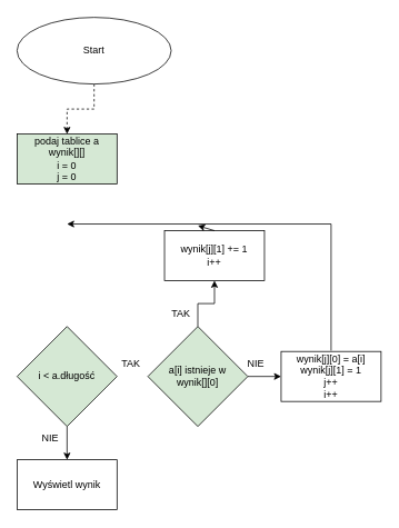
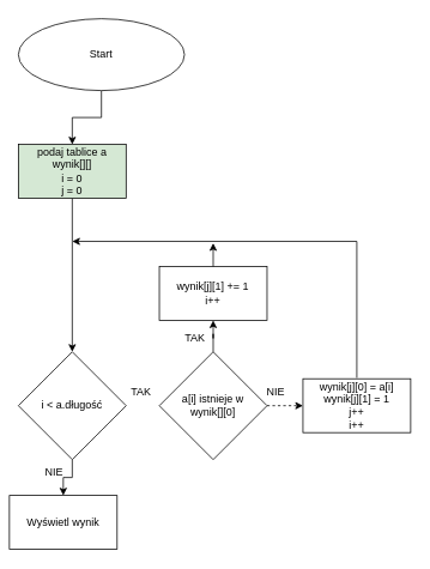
- <mxCell id="2" value="" style="edgeStyle=orthogonalEdgeStyle;rounded=0;orthogonalLoop=1;jettySize=auto;html=1;dashed=1;" edge="1" parent="1" source="3" target="5"><mxGeometry relative="1" as="geometry" /></mxCell>
+ <mxCell id="2" value="" style="edgeStyle=orthogonalEdgeStyle;rounded=0;orthogonalLoop=1;jettySize=auto;html=1;" edge="1" parent="1" source="3" target="5"><mxGeometry relative="1" as="geometry" /></mxCell>
+ <mxCell id="4" value="" style="edgeStyle=orthogonalEdgeStyle;rounded=0;orthogonalLoop=1;jettySize=auto;html=1;" edge="1" parent="1" source="5" target="7"><mxGeometry relative="1" as="geometry" /></mxCell>
- <mxCell id="13" value="wynik[j][1] += 1&lt;br&gt;i++" style="rounded=0;whiteSpace=wrap;html=1;" vertex="1" parent="1"><mxGeometry x="197" y="276" width="120" height="60" as="geometry" /></mxCell>
+ <mxCell id="13" value="wynik[j][1] += 1&lt;br&gt;i++" style="rounded=0;whiteSpace=wrap;html=1;" vertex="1" parent="1"><mxGeometry x="177" y="296" width="120" height="60" as="geometry" /></mxCell>
- <mxCell id="7" value="i &amp;lt; a.długość" style="rhombus;whiteSpace=wrap;html=1;fillColor=#d5e8d4;" vertex="1" parent="1"><mxGeometry x="20" y="391" width="120" height="120" as="geometry" /></mxCell>
+ <mxCell id="7" value="i &amp;lt; a.długość" style="rhombus;whiteSpace=wrap;html=1;" vertex="1" parent="1"><mxGeometry x="20" y="391" width="120" height="120" as="geometry" /></mxCell>
- <mxCell id="10" value="a[i] istnieje w &lt;br&gt;wynik[][0]" style="rhombus;whiteSpace=wrap;html=1;fillColor=#d5e8d4;" vertex="1" parent="1"><mxGeometry x="177" y="391" width="120" height="120" as="geometry" /></mxCell>
+ <mxCell id="10" value="a[i] istnieje w &lt;br&gt;wynik[][0]" style="rhombus;whiteSpace=wrap;html=1;" vertex="1" parent="1"><mxGeometry x="177" y="391" width="120" height="120" as="geometry" /></mxCell>
- <mxCell id="8" value="" style="edgeStyle=orthogonalEdgeStyle;rounded=0;orthogonalLoop=1;jettySize=auto;html=1;" edge="1" parent="1" source="10" target="11"><mxGeometry relative="1" as="geometry" /></mxCell>
+ <mxCell id="8" value="" style="edgeStyle=orthogonalEdgeStyle;rounded=0;orthogonalLoop=1;jettySize=auto;html=1;dashed=1;" edge="1" parent="1" source="10" target="11"><mxGeometry relative="1" as="geometry" /></mxCell>
- <mxCell id="19" value="Wyświetl wynik" style="whiteSpace=wrap;html=1;" vertex="1" parent="1"><mxGeometry x="20" y="551" width="120" height="60" as="geometry" /></mxCell>
+ <mxCell id="19" value="Wyświetl wynik" style="whiteSpace=wrap;html=1;" vertex="1" parent="1"><mxGeometry x="10" y="551" width="120" height="60" as="geometry" /></mxCell>
